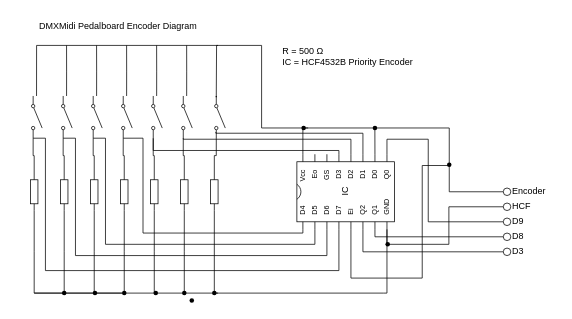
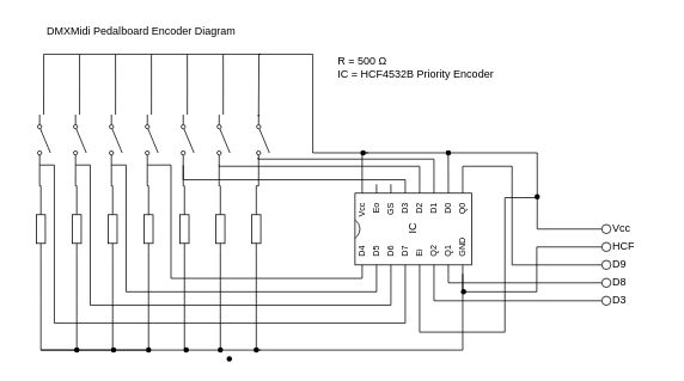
- <mxCell id="28" value="Encoder" style="text;html=1;strokeColor=none;fillColor=none;align=left;verticalAlign=middle;whiteSpace=wrap;rounded=0;" parent="1" vertex="1"><mxGeometry x="680" y="240" width="60" height="30" as="geometry" /></mxCell>
+ <mxCell id="28" value="Vcc" style="text;html=1;strokeColor=none;fillColor=none;align=left;verticalAlign=middle;whiteSpace=wrap;rounded=0;" parent="1" vertex="1"><mxGeometry x="680" y="240" width="60" height="30" as="geometry" /></mxCell>
